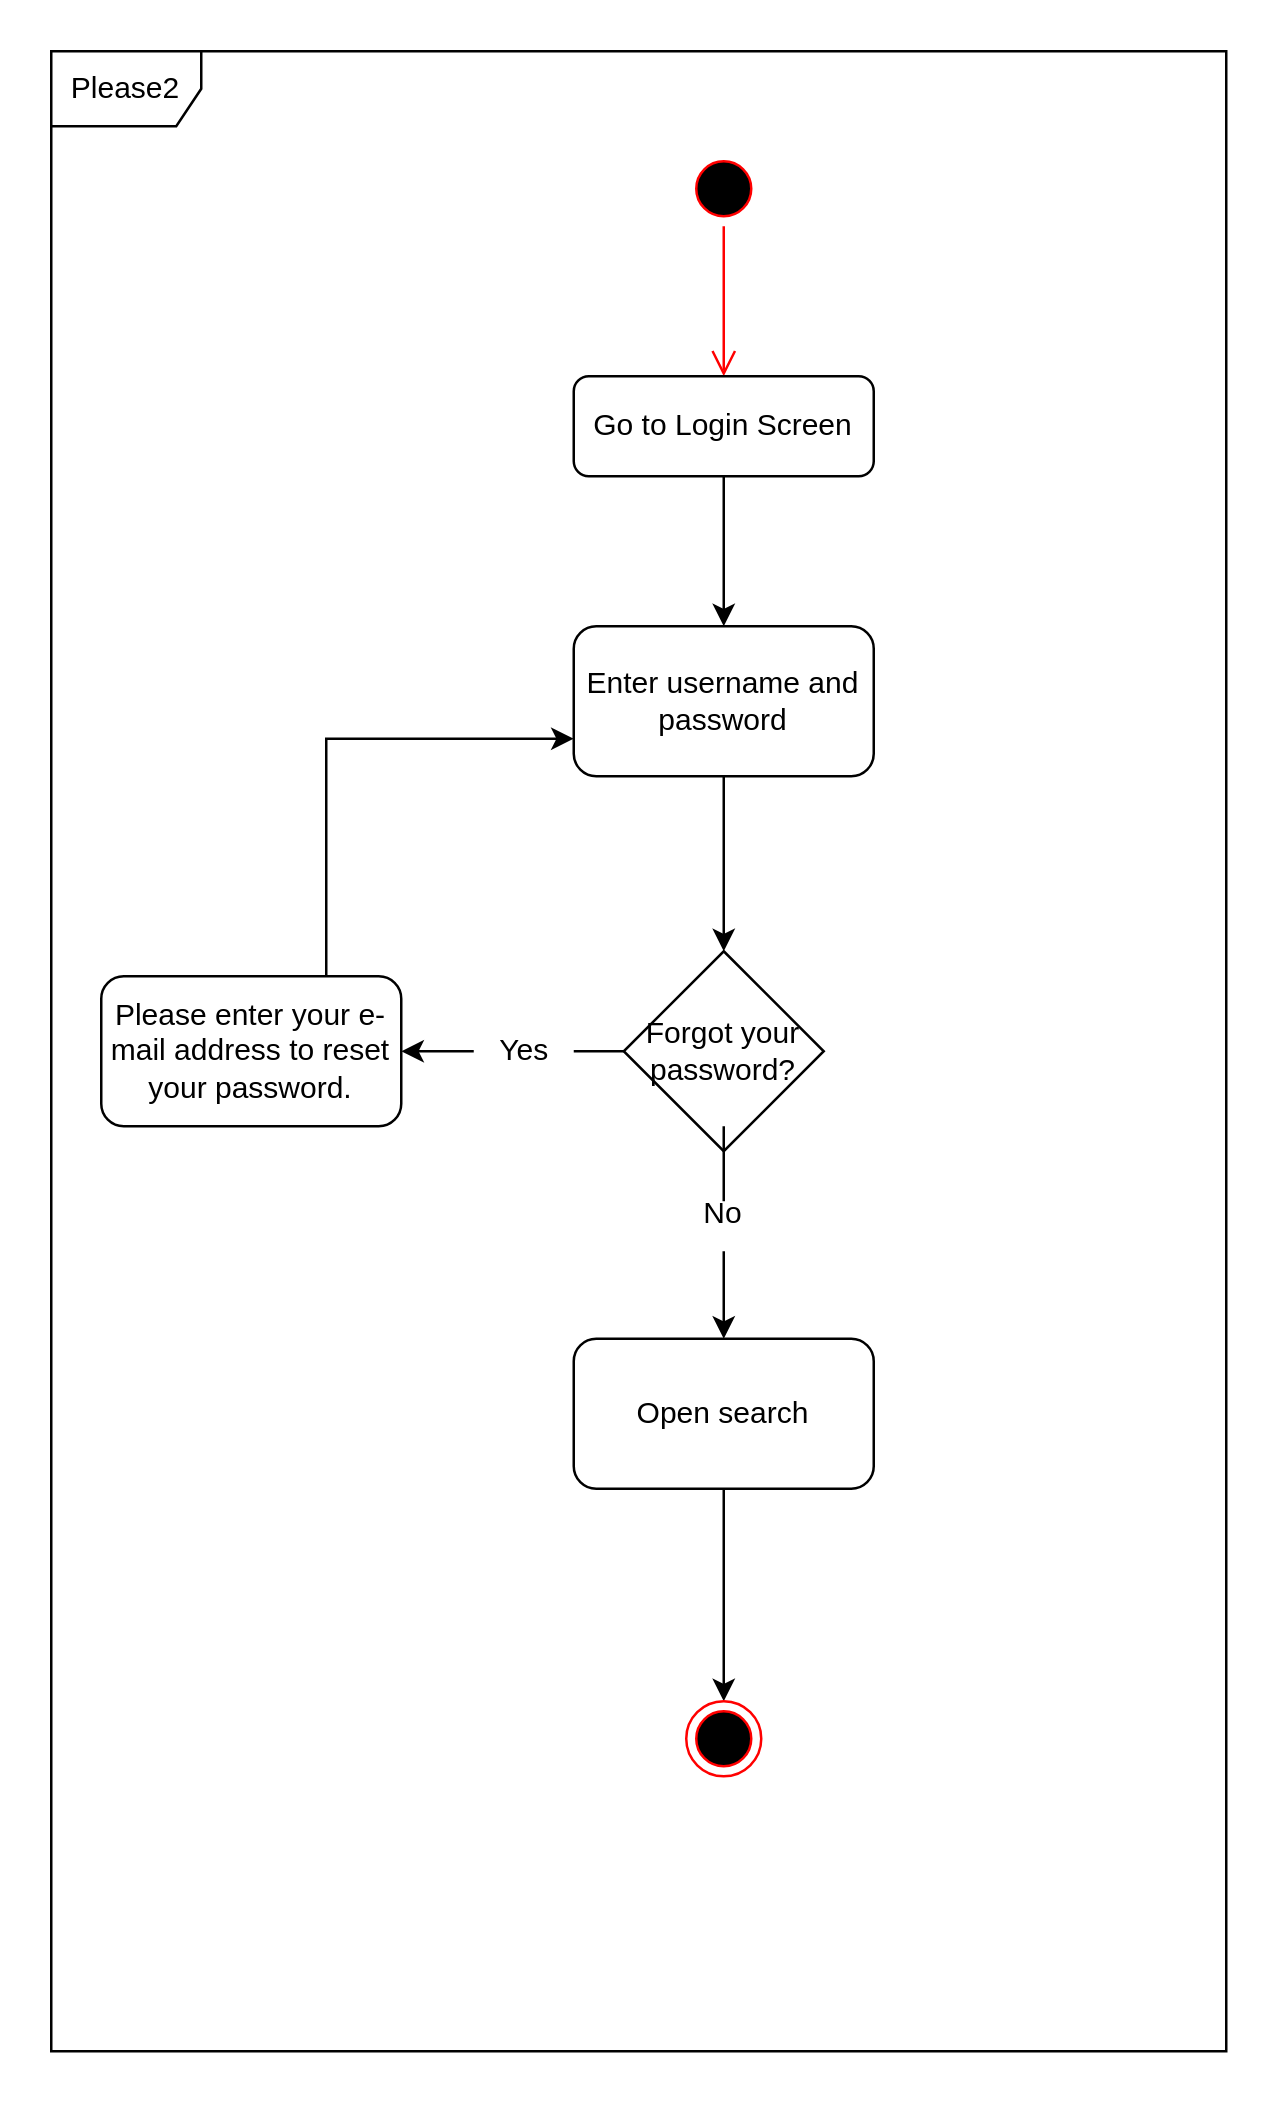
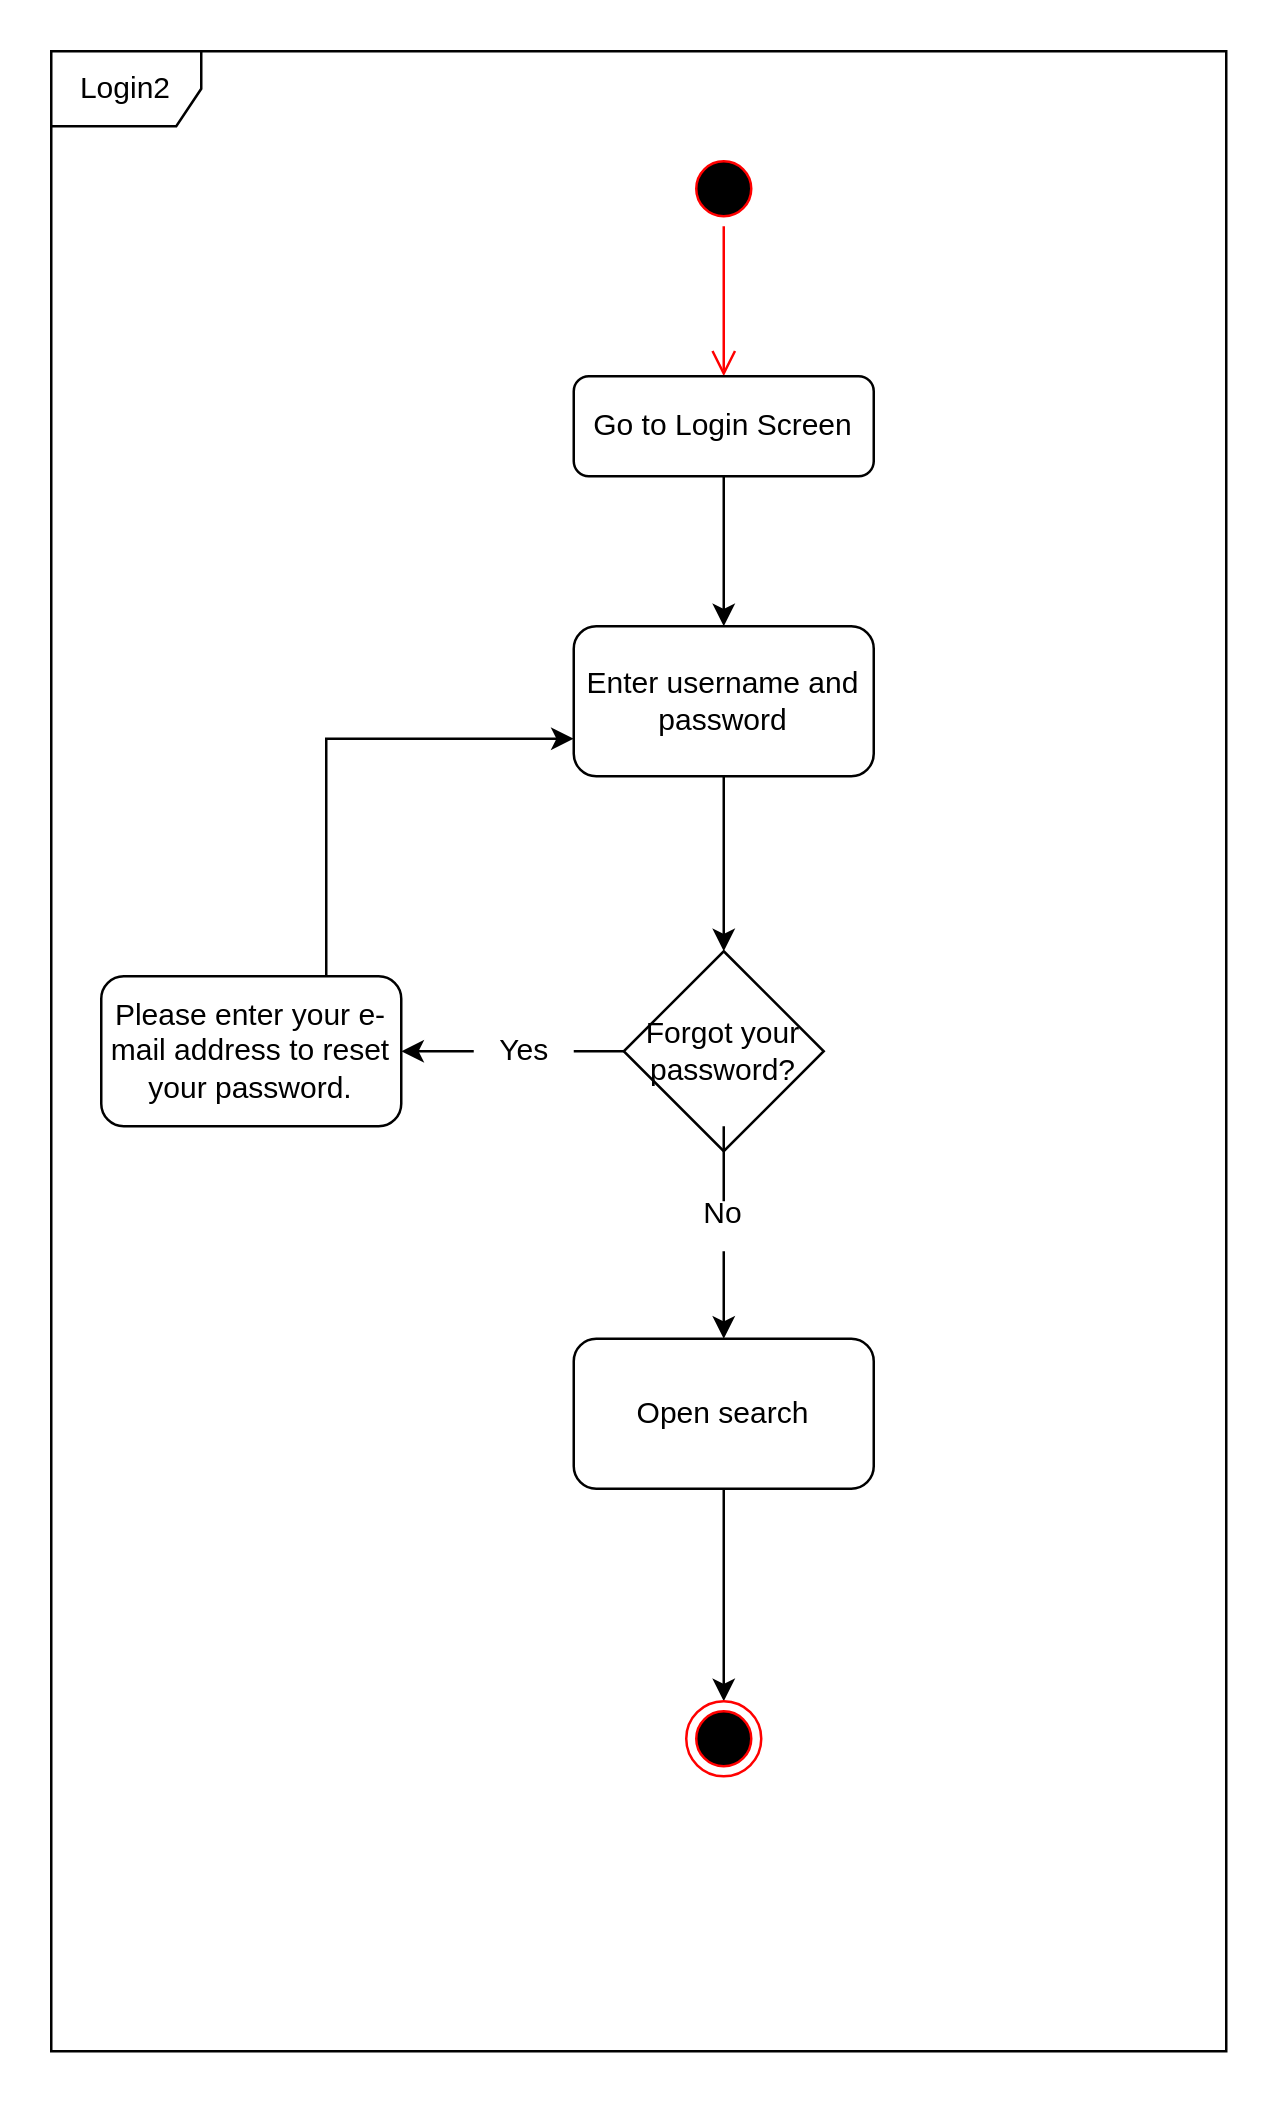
- <mxCell id="20" value="Please2" style="shape=umlFrame;whiteSpace=wrap;html=1;" vertex="1" parent="1"><mxGeometry x="20" y="20" width="470" height="800" as="geometry" /></mxCell>
+ <mxCell id="20" value="Login2" style="shape=umlFrame;whiteSpace=wrap;html=1;" vertex="1" parent="1"><mxGeometry x="20" y="20" width="470" height="800" as="geometry" /></mxCell>
